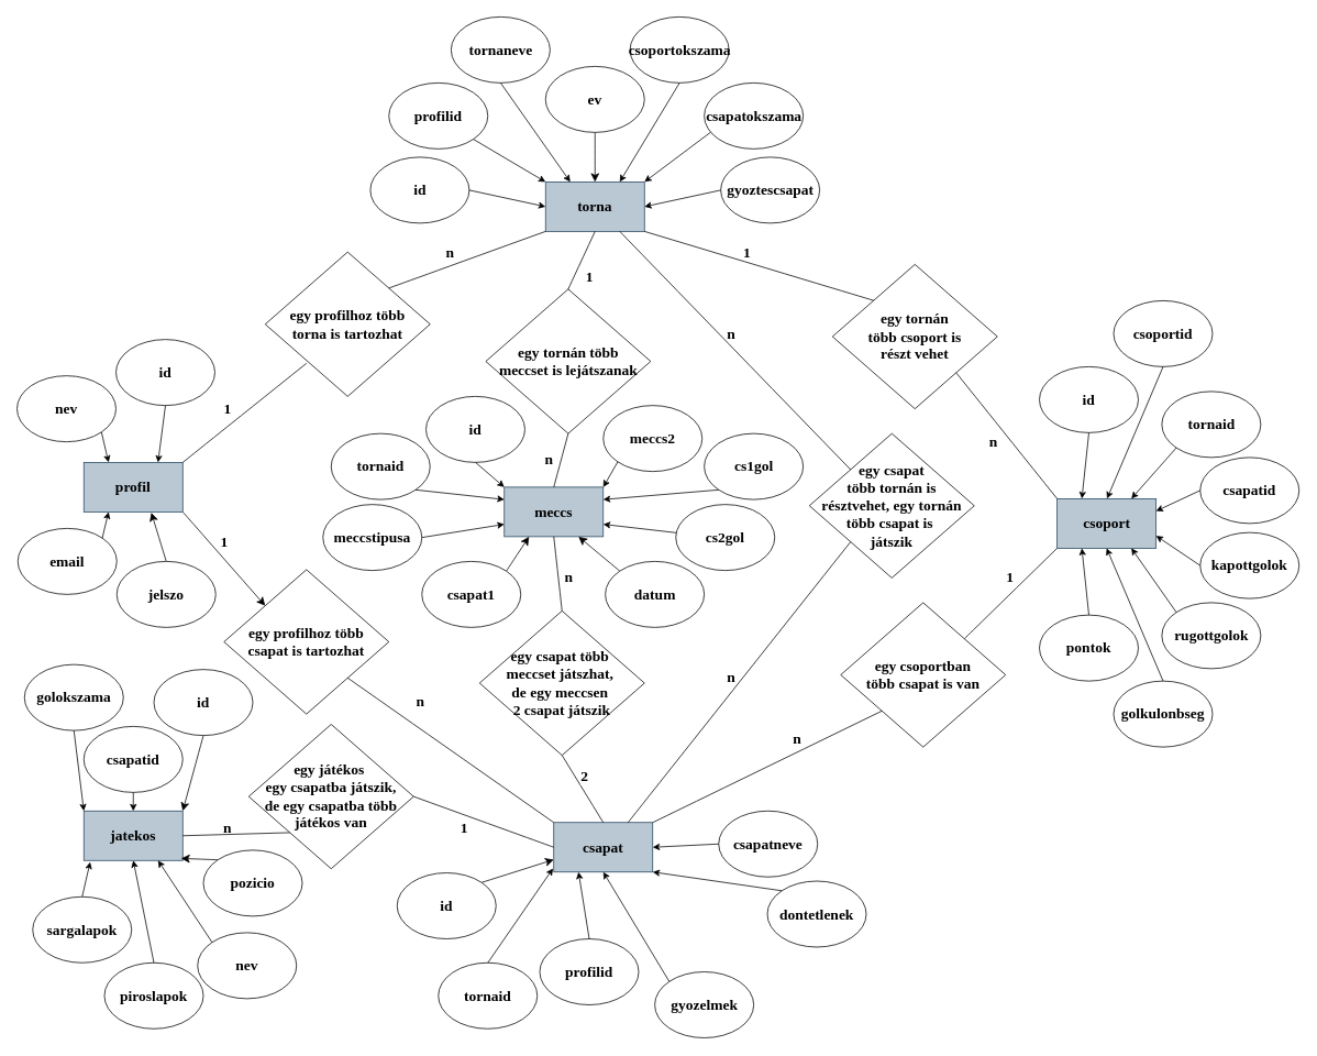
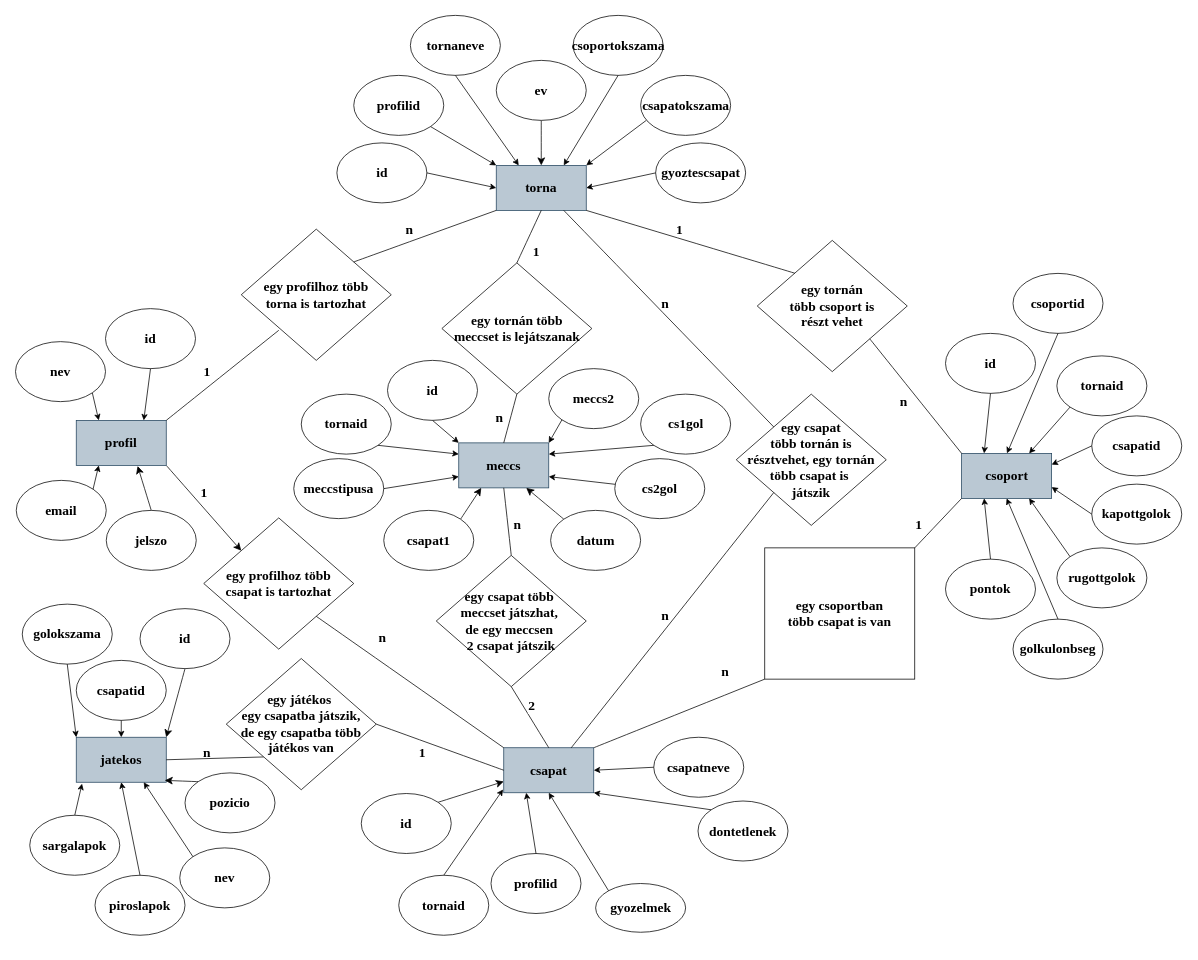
- <mxCell id="78" value="egy csoportban&lt;div&gt;több csapat is van&lt;/div&gt;" style="rhombus;strokeWidth=1;fontStyle=1;fontSize=18;verticalAlign=middle;whiteSpace=wrap;html=1;horizontal=1;fontFamily=Times New Roman;align=center;" parent="1" vertex="1"><mxGeometry x="1019" y="730" width="200" height="175" as="geometry" /></mxCell>
+ <mxCell id="78" value="egy csoportban&lt;div&gt;több csapat is van&lt;/div&gt;" style="strokeWidth=1;fontStyle=1;fontSize=18;verticalAlign=middle;whiteSpace=wrap;html=1;horizontal=1;fontFamily=Times New Roman;align=center;rounded=0;" parent="1" vertex="1"><mxGeometry x="1019" y="730" width="200" height="175" as="geometry" /></mxCell>
- <mxCell id="70" value="&lt;font&gt;gyozelmek&lt;/font&gt;" style="ellipse;whiteSpace=wrap;html=1;strokeWidth=1;fontStyle=1;fontSize=18;fontFamily=Times New Roman;align=center;" parent="1" vertex="1"><mxGeometry x="793.5" y="1177.5" width="120" height="80" as="geometry" /></mxCell>
+ <mxCell id="70" value="&lt;font&gt;gyozelmek&lt;/font&gt;" style="ellipse;whiteSpace=wrap;html=1;strokeWidth=1;fontStyle=1;fontSize=18;fontFamily=Times New Roman;align=center;" parent="1" vertex="1"><mxGeometry x="793.5" y="1177.5" width="120" height="65" as="geometry" /></mxCell>
